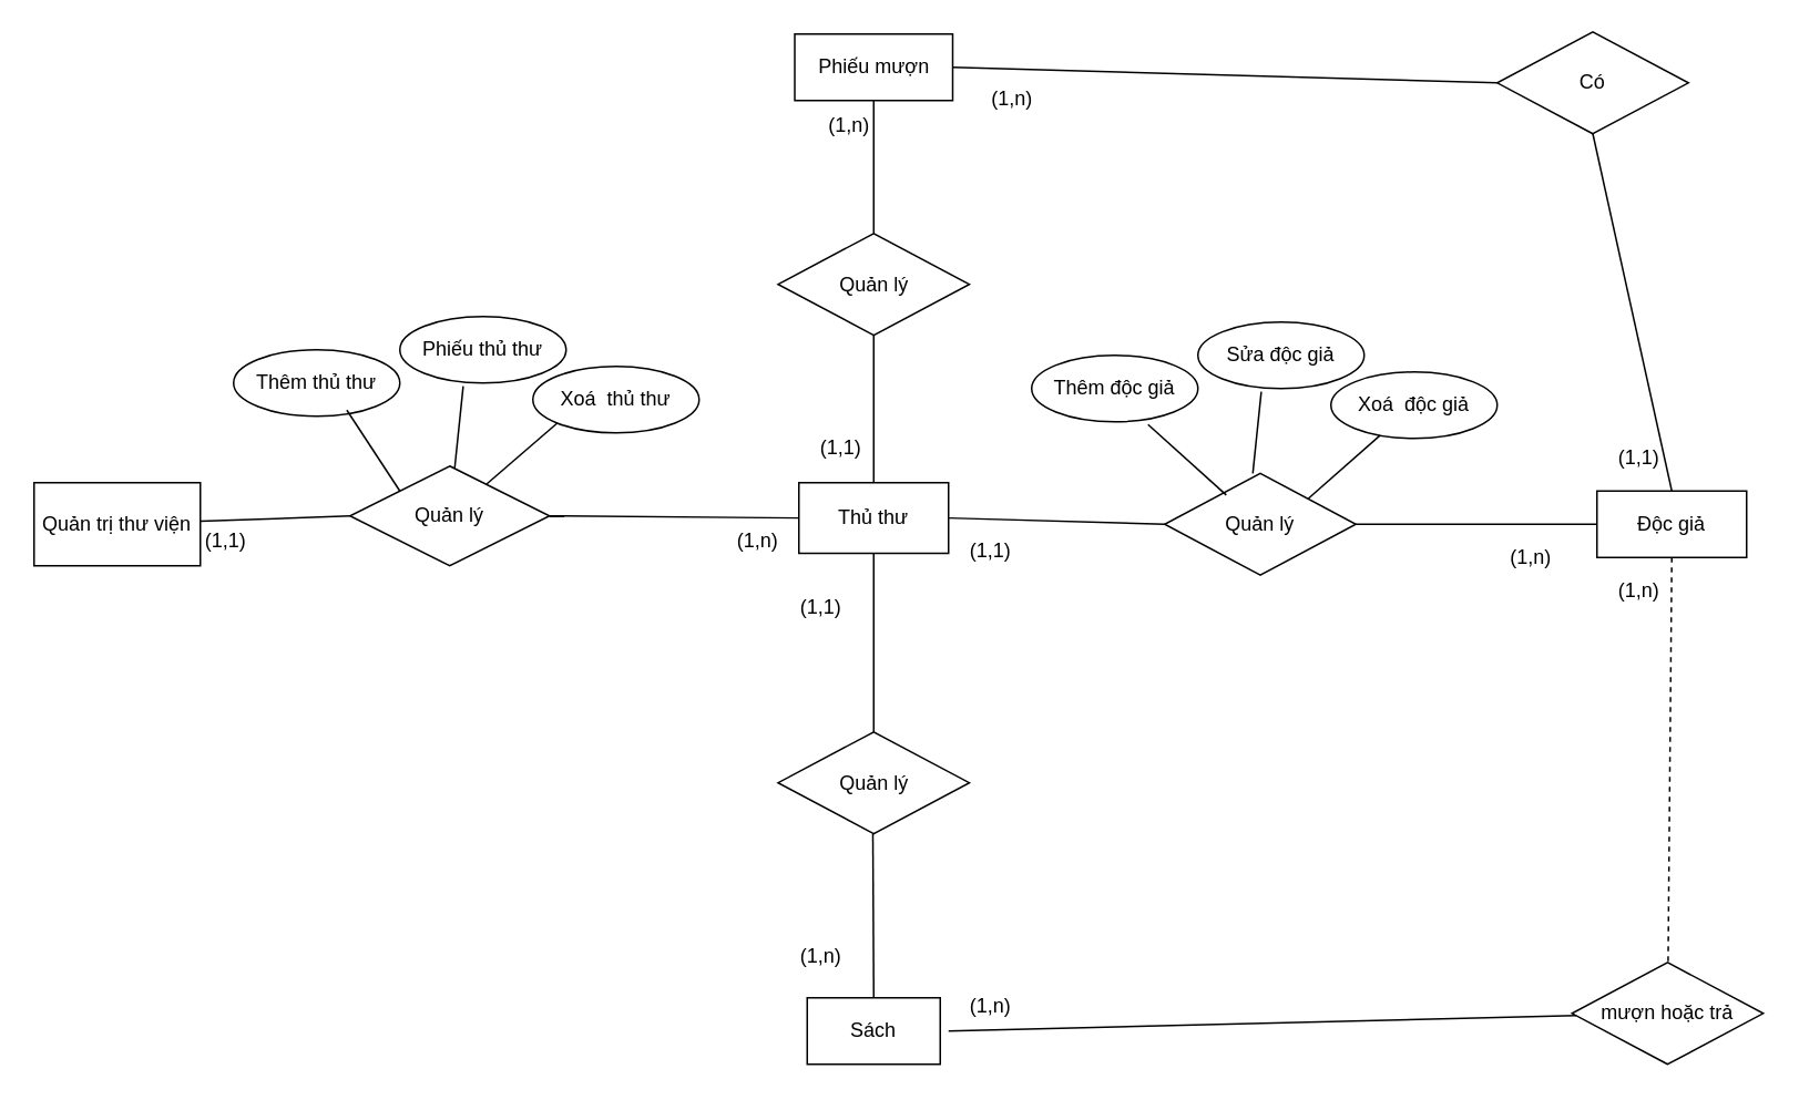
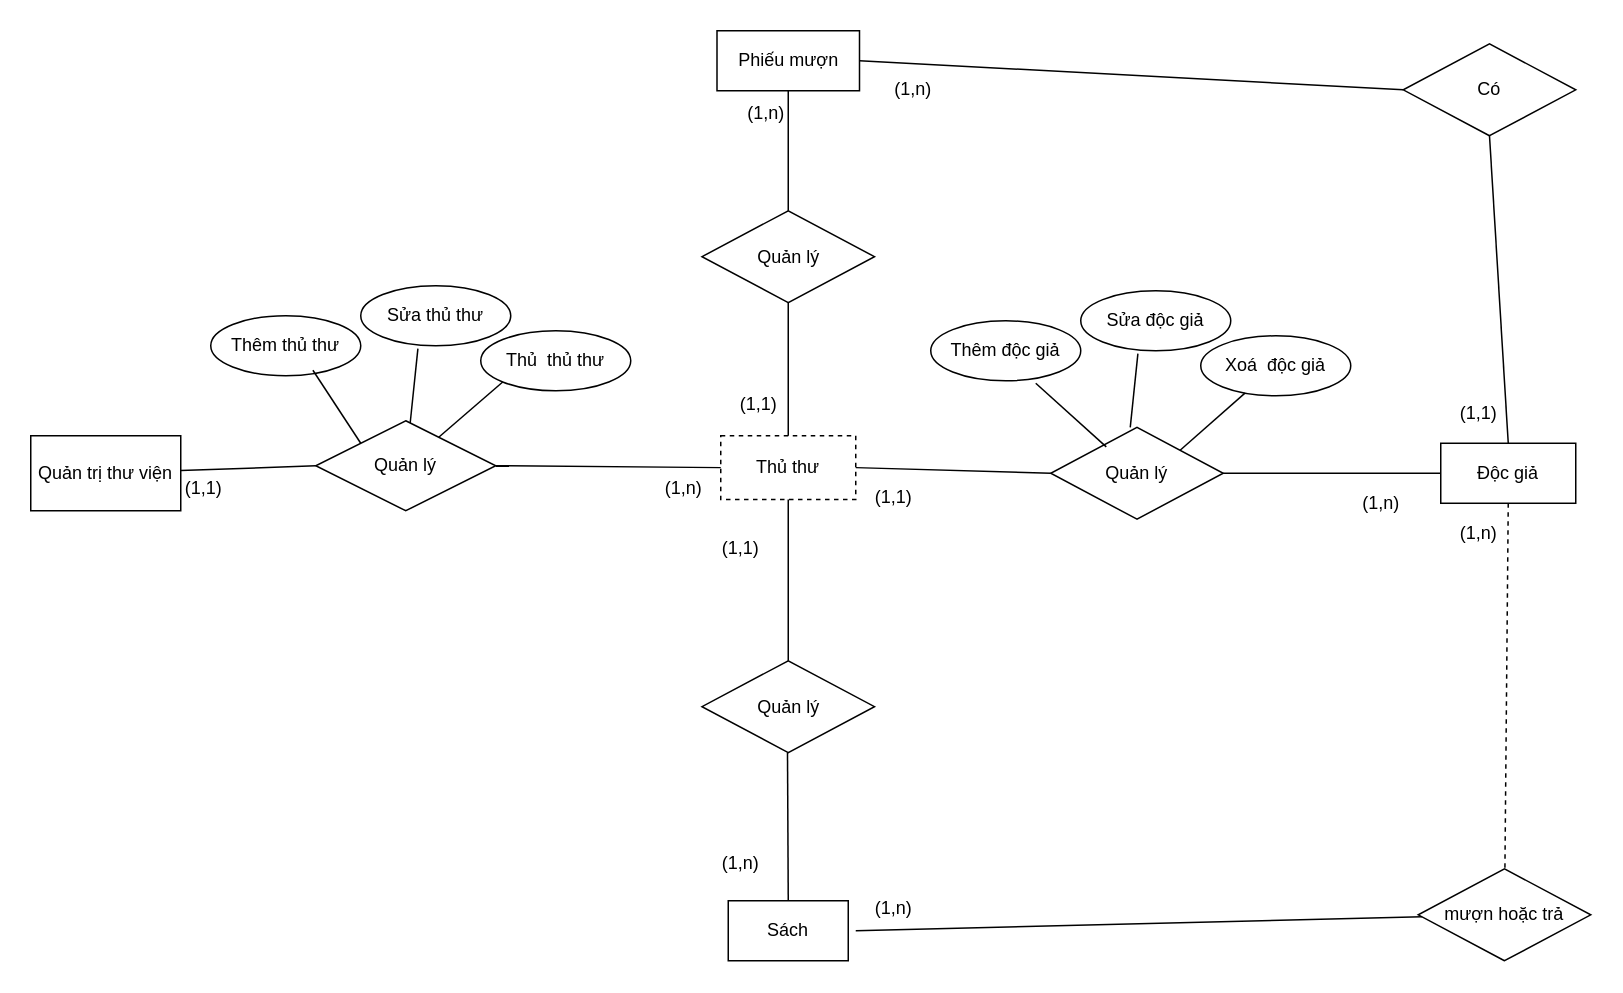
- <mxCell id="32" value="Có" style="shape=rhombus;perimeter=rhombusPerimeter;whiteSpace=wrap;html=1;align=center;direction=west;" parent="1" vertex="1"><mxGeometry x="900" y="18.75" width="115" height="61.25" as="geometry" /></mxCell>
+ <mxCell id="32" value="Có" style="shape=rhombus;perimeter=rhombusPerimeter;whiteSpace=wrap;html=1;align=center;direction=west;" parent="1" vertex="1"><mxGeometry x="935" y="28.75" width="115" height="61.25" as="geometry" /></mxCell>
- <mxCell id="38" value="Phiếu thủ thư" style="ellipse;whiteSpace=wrap;html=1;align=center;" parent="1" vertex="1"><mxGeometry x="240" y="190" width="100" height="40" as="geometry" /></mxCell>
+ <mxCell id="38" value="Sửa thủ thư" style="ellipse;whiteSpace=wrap;html=1;align=center;" parent="1" vertex="1"><mxGeometry x="240" y="190" width="100" height="40" as="geometry" /></mxCell>
- <mxCell id="39" value="Xoá&amp;nbsp; thủ thư" style="ellipse;whiteSpace=wrap;html=1;align=center;" parent="1" vertex="1"><mxGeometry x="320" y="220" width="100" height="40" as="geometry" /></mxCell>
+ <mxCell id="39" value="Thủ&amp;nbsp; thủ thư" style="ellipse;whiteSpace=wrap;html=1;align=center;" parent="1" vertex="1"><mxGeometry x="320" y="220" width="100" height="40" as="geometry" /></mxCell>
- <mxCell id="3" value="Thủ thư" style="rounded=0;whiteSpace=wrap;html=1;" parent="1" vertex="1"><mxGeometry x="480" y="290" width="90" height="42.5" as="geometry" /></mxCell>
+ <mxCell id="3" value="Thủ thư" style="rounded=0;whiteSpace=wrap;html=1;dashed=1;" parent="1" vertex="1"><mxGeometry x="480" y="290" width="90" height="42.5" as="geometry" /></mxCell>
